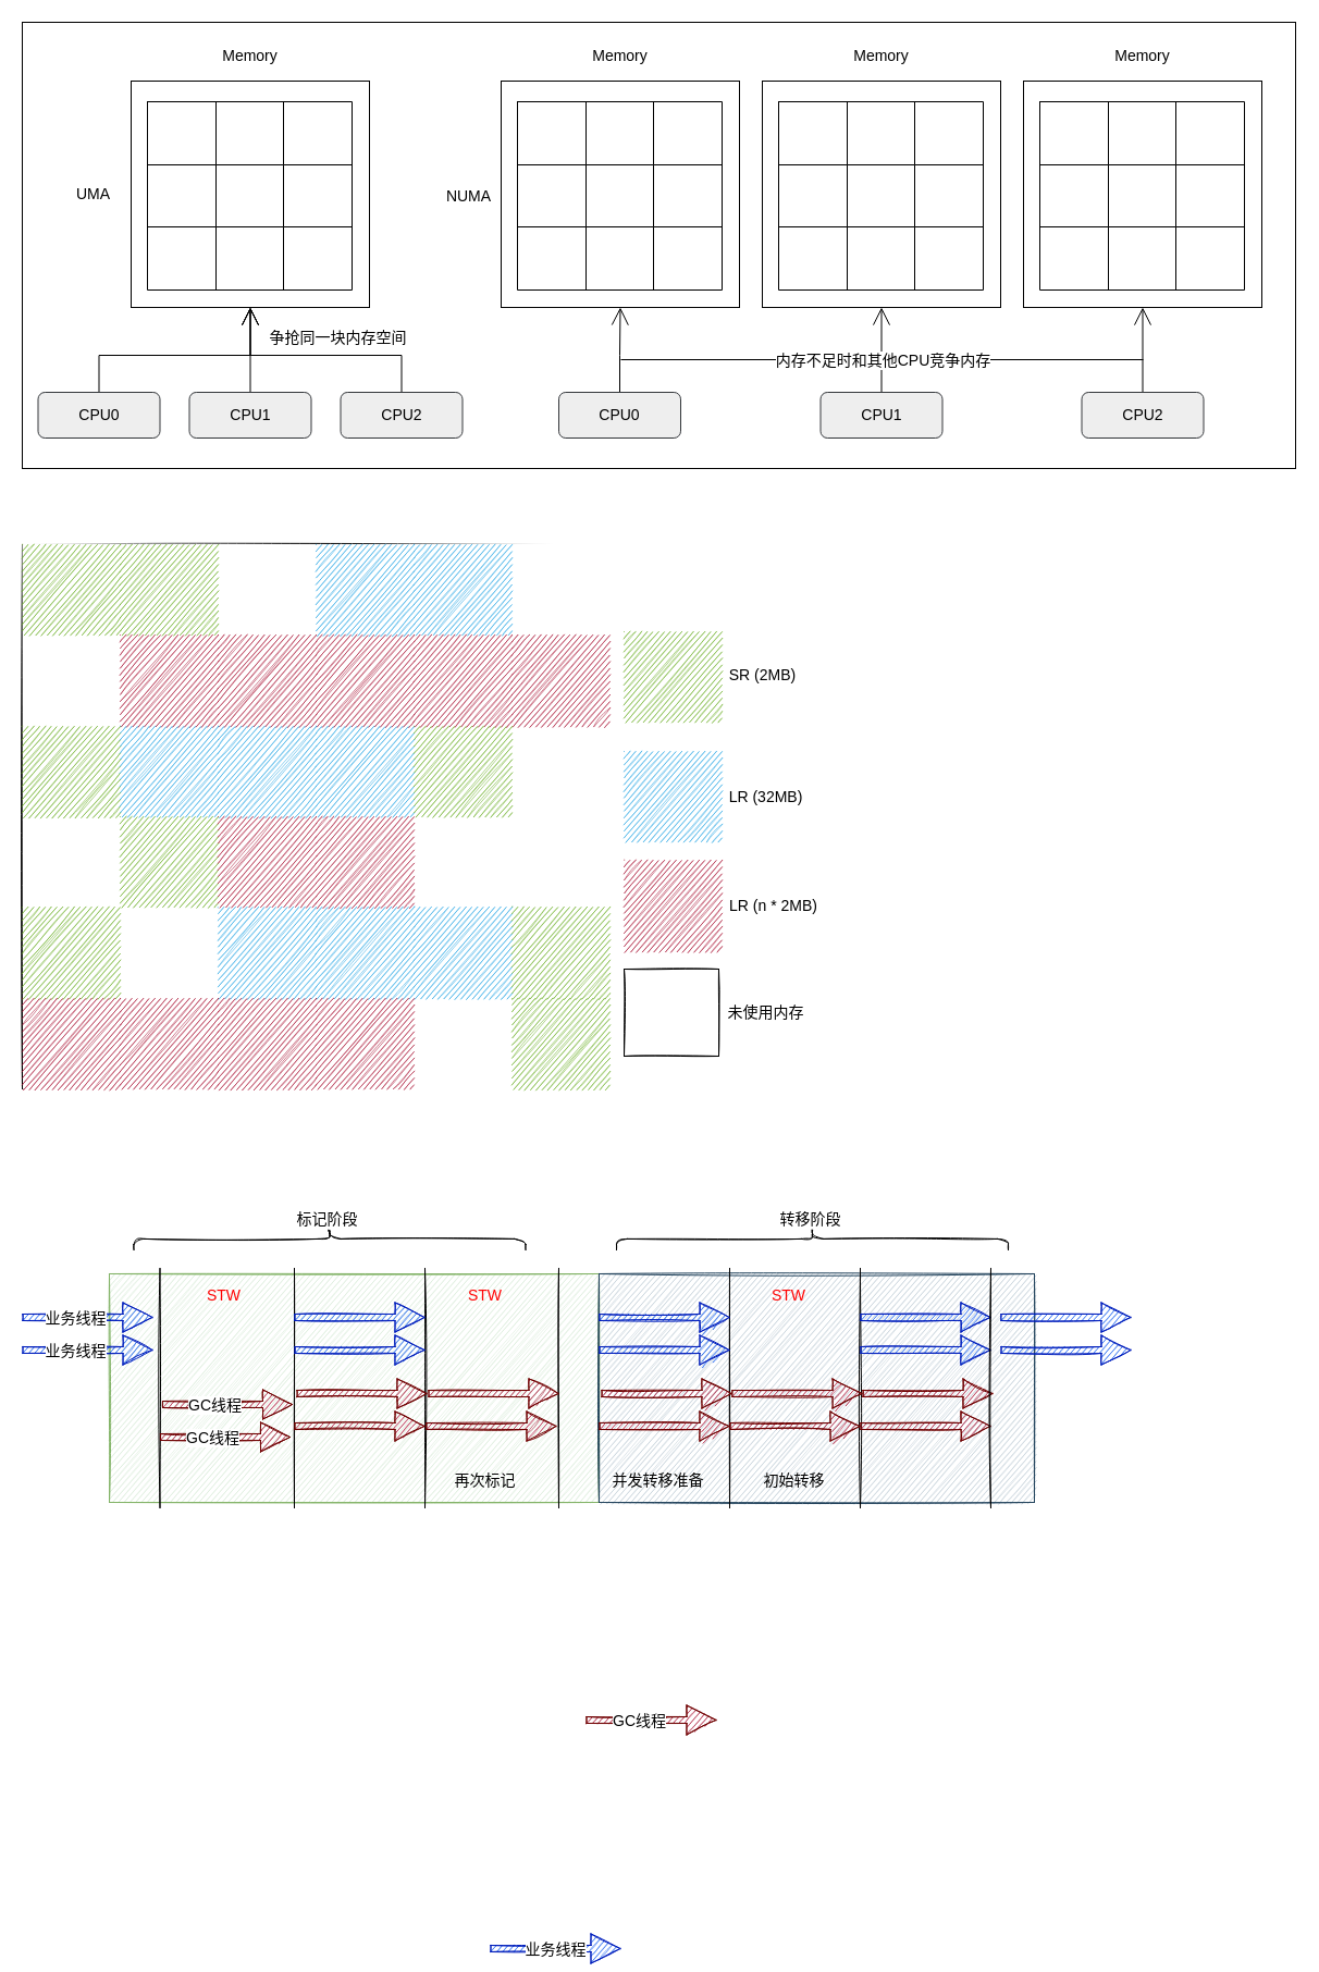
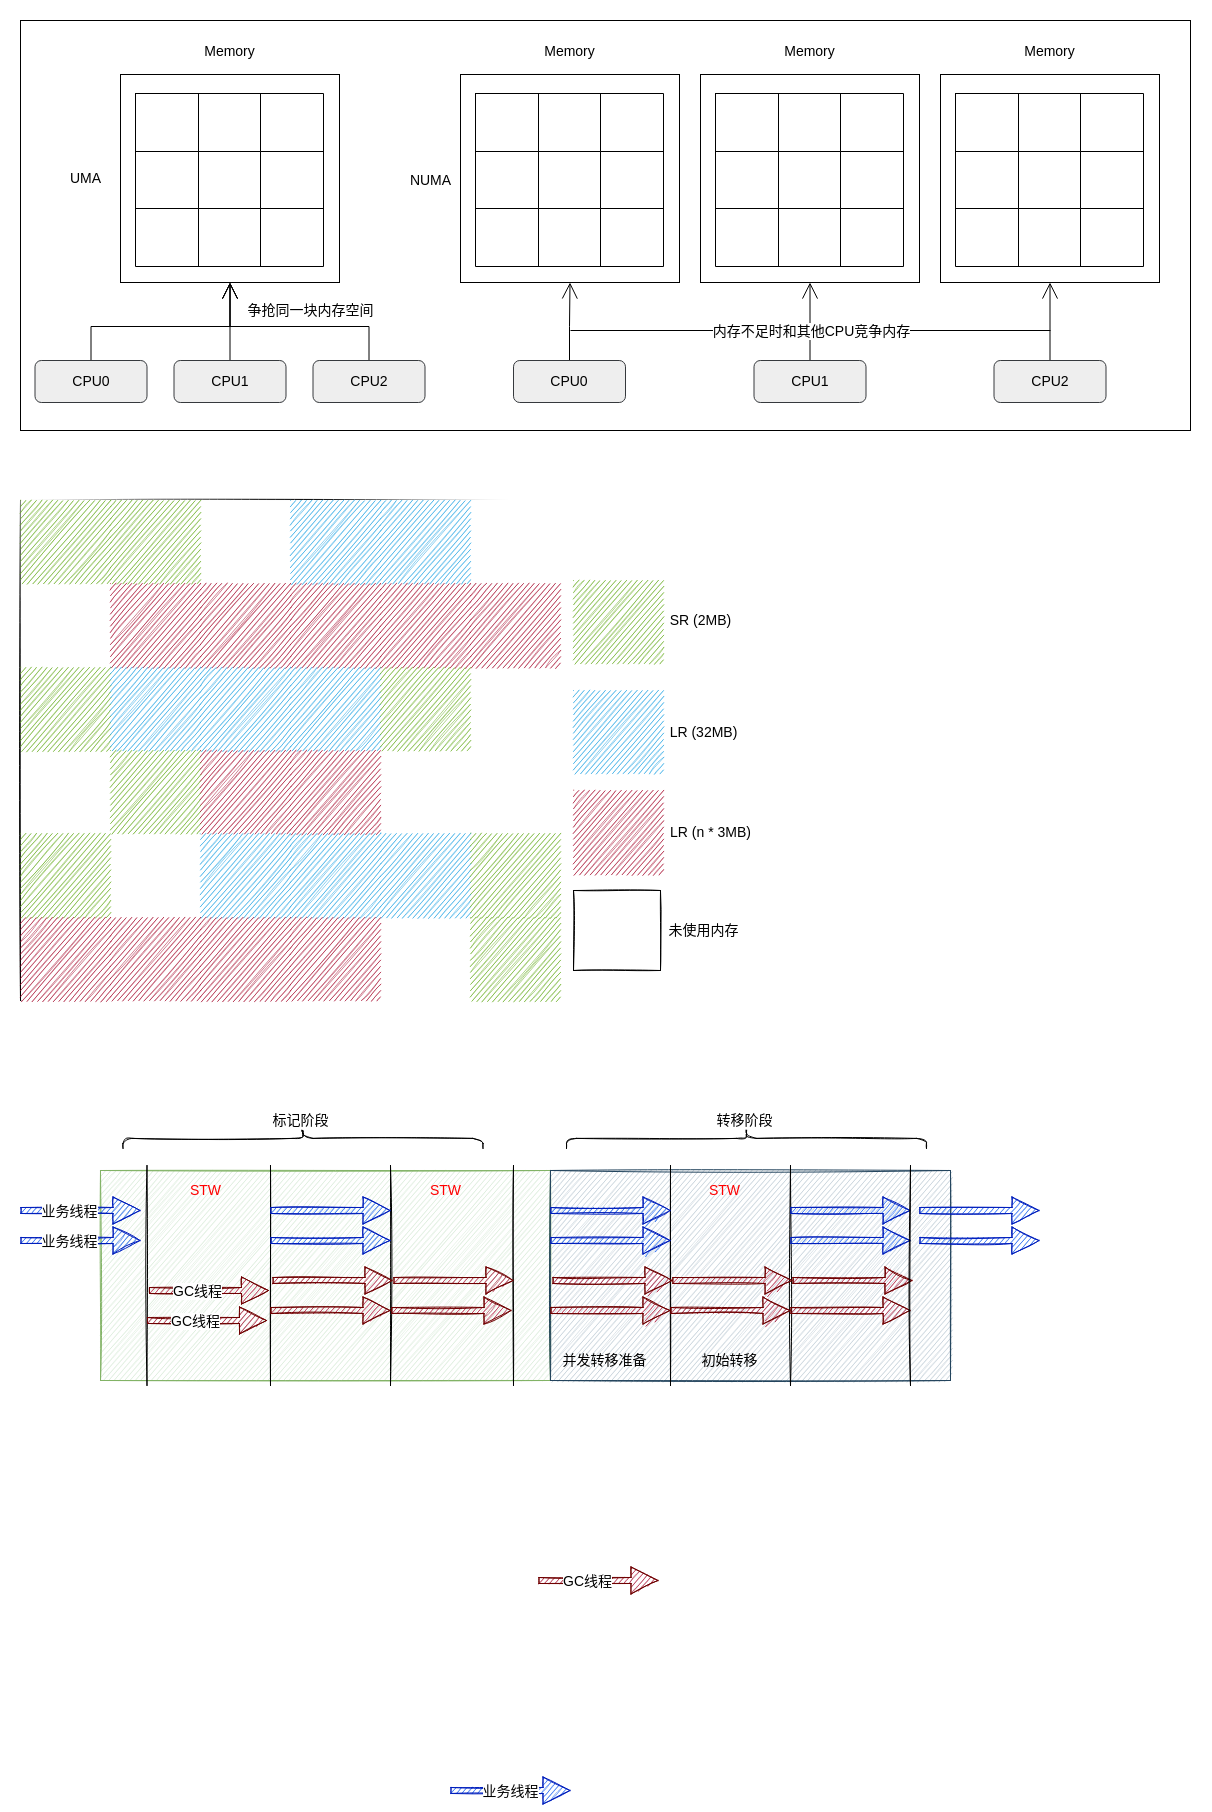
- <mxCell id="130" value="LR (n * 2MB)" style="text;html=1;align=center;verticalAlign=middle;resizable=0;points=[];autosize=1;strokeColor=none;fillColor=none;sketch=1;hachureGap=4;fontSize=14;swimlaneFillColor=none;shadow=0;" vertex="1" parent="1"><mxGeometry x="660" y="822" width="100" height="20" as="geometry" /></mxCell>
+ <mxCell id="130" value="LR (n * 3MB)" style="text;html=1;align=center;verticalAlign=middle;resizable=0;points=[];autosize=1;strokeColor=none;fillColor=none;sketch=1;hachureGap=4;fontSize=14;swimlaneFillColor=none;shadow=0;" vertex="1" parent="1"><mxGeometry x="660" y="822" width="100" height="20" as="geometry" /></mxCell>
- <mxCell id="159" value="再次标记" style="text;html=1;align=center;verticalAlign=middle;resizable=0;points=[];autosize=1;strokeColor=none;fillColor=none;shadow=0;sketch=1;hachureGap=4;fontSize=14;" vertex="1" parent="1"><mxGeometry x="410" y="1350" width="70" height="20" as="geometry" /></mxCell>
